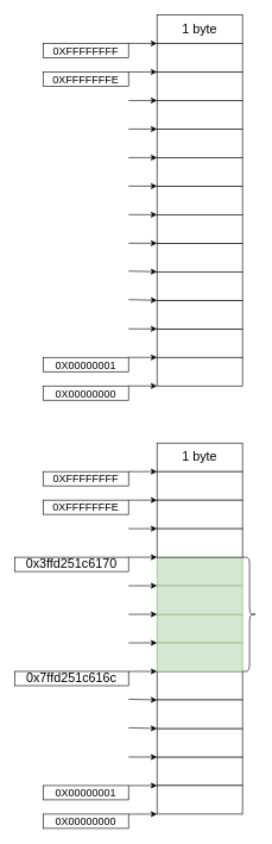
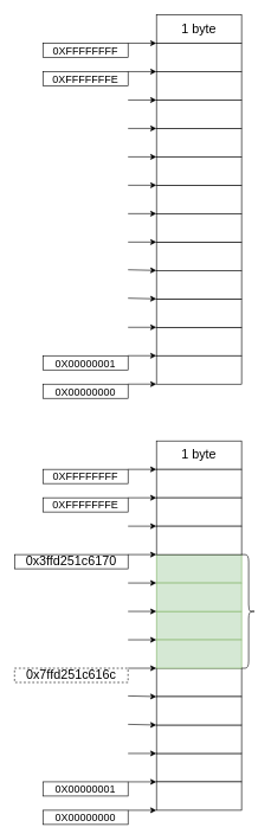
- <mxCell id="63" value="&lt;font style=&quot;font-size: 18px&quot;&gt;0x7ffd251c616c&lt;/font&gt;" style="rounded=0;whiteSpace=wrap;html=1;glass=1;fillColor=none;" vertex="1" parent="1"><mxGeometry x="20" y="940" width="160" height="20" as="geometry" /></mxCell>
+ <mxCell id="63" value="&lt;font style=&quot;font-size: 18px&quot;&gt;0x7ffd251c616c&lt;/font&gt;" style="rounded=0;whiteSpace=wrap;html=1;glass=1;fillColor=none;dashed=1;" vertex="1" parent="1"><mxGeometry x="20" y="940" width="160" height="20" as="geometry" /></mxCell>
